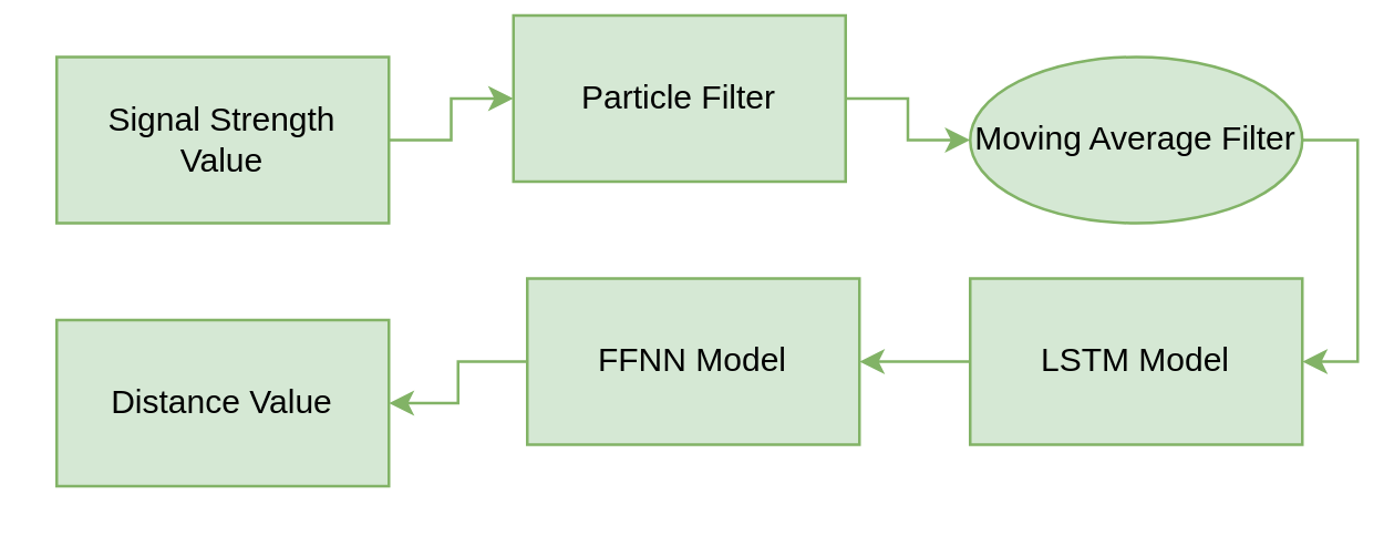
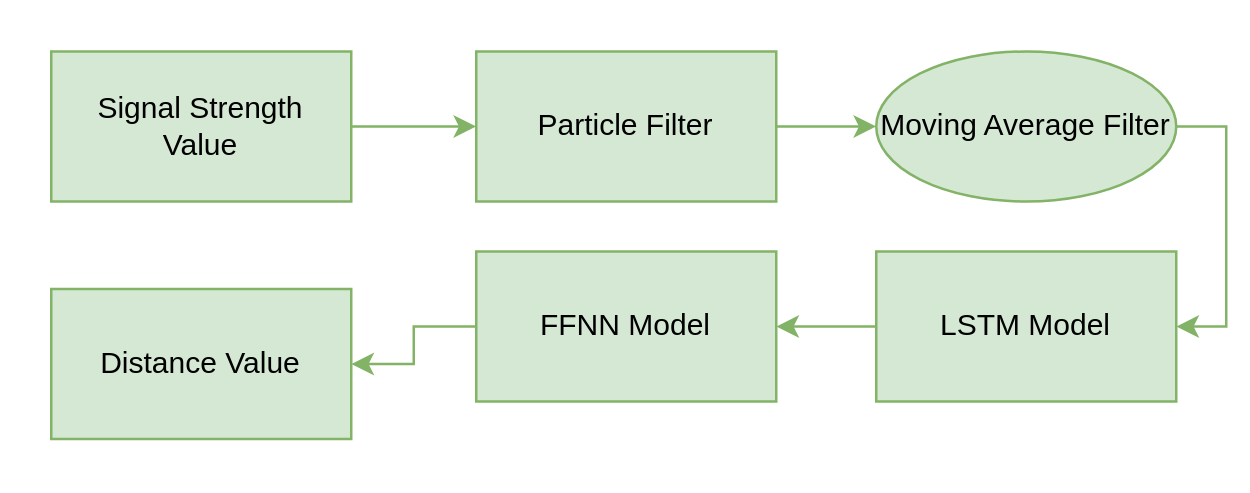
- <mxCell id="5" value="Particle Filter" style="whiteSpace=wrap;html=1;rounded=0;fillColor=#d5e8d4;strokeColor=#82b366;" parent="1" vertex="1"><mxGeometry x="185" y="5" width="120" height="60" as="geometry" /></mxCell>
+ <mxCell id="5" value="Particle Filter" style="whiteSpace=wrap;html=1;rounded=0;fillColor=#d5e8d4;strokeColor=#82b366;" parent="1" vertex="1"><mxGeometry x="190" y="20" width="120" height="60" as="geometry" /></mxCell>
